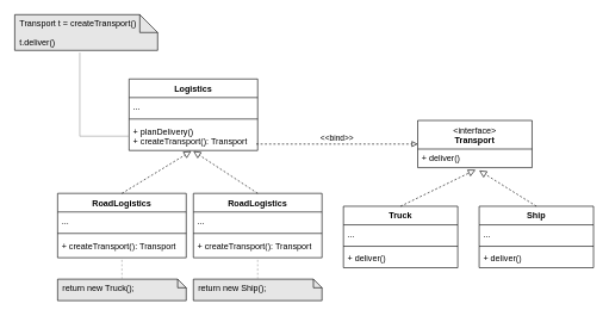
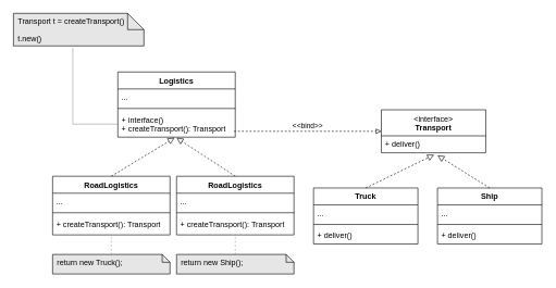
- <mxCell id="29" value="t.deliver()" style="shape=note2;boundedLbl=1;whiteSpace=wrap;html=1;size=25;verticalAlign=top;align=left;spacingLeft=5;whiteSpace=wrap;fillColor=#E6E6E6;" vertex="1" parent="1"><mxGeometry x="20" y="20" width="200" height="50" as="geometry" /></mxCell>
+ <mxCell id="29" value="t.new()" style="shape=note2;boundedLbl=1;whiteSpace=wrap;html=1;size=25;verticalAlign=top;align=left;spacingLeft=5;whiteSpace=wrap;fillColor=#E6E6E6;" vertex="1" parent="1"><mxGeometry x="20" y="20" width="200" height="50" as="geometry" /></mxCell>
- <mxCell id="17" value="+ planDelivery()&lt;div&gt;+ createTransport(): Transport&lt;/div&gt;" style="text;strokeColor=none;fillColor=none;align=left;verticalAlign=top;spacingLeft=4;spacingRight=4;overflow=hidden;rotatable=0;points=[[0,0.5],[1,0.5]];portConstraint=eastwest;whiteSpace=wrap;html=1;" vertex="1" parent="14"><mxGeometry y="60" width="180" height="40" as="geometry" /></mxCell>
+ <mxCell id="17" value="+ interface()&lt;div&gt;+ createTransport(): Transport&lt;/div&gt;" style="text;strokeColor=none;fillColor=none;align=left;verticalAlign=top;spacingLeft=4;spacingRight=4;overflow=hidden;rotatable=0;points=[[0,0.5],[1,0.5]];portConstraint=eastwest;whiteSpace=wrap;html=1;" vertex="1" parent="14"><mxGeometry y="60" width="180" height="40" as="geometry" /></mxCell>
